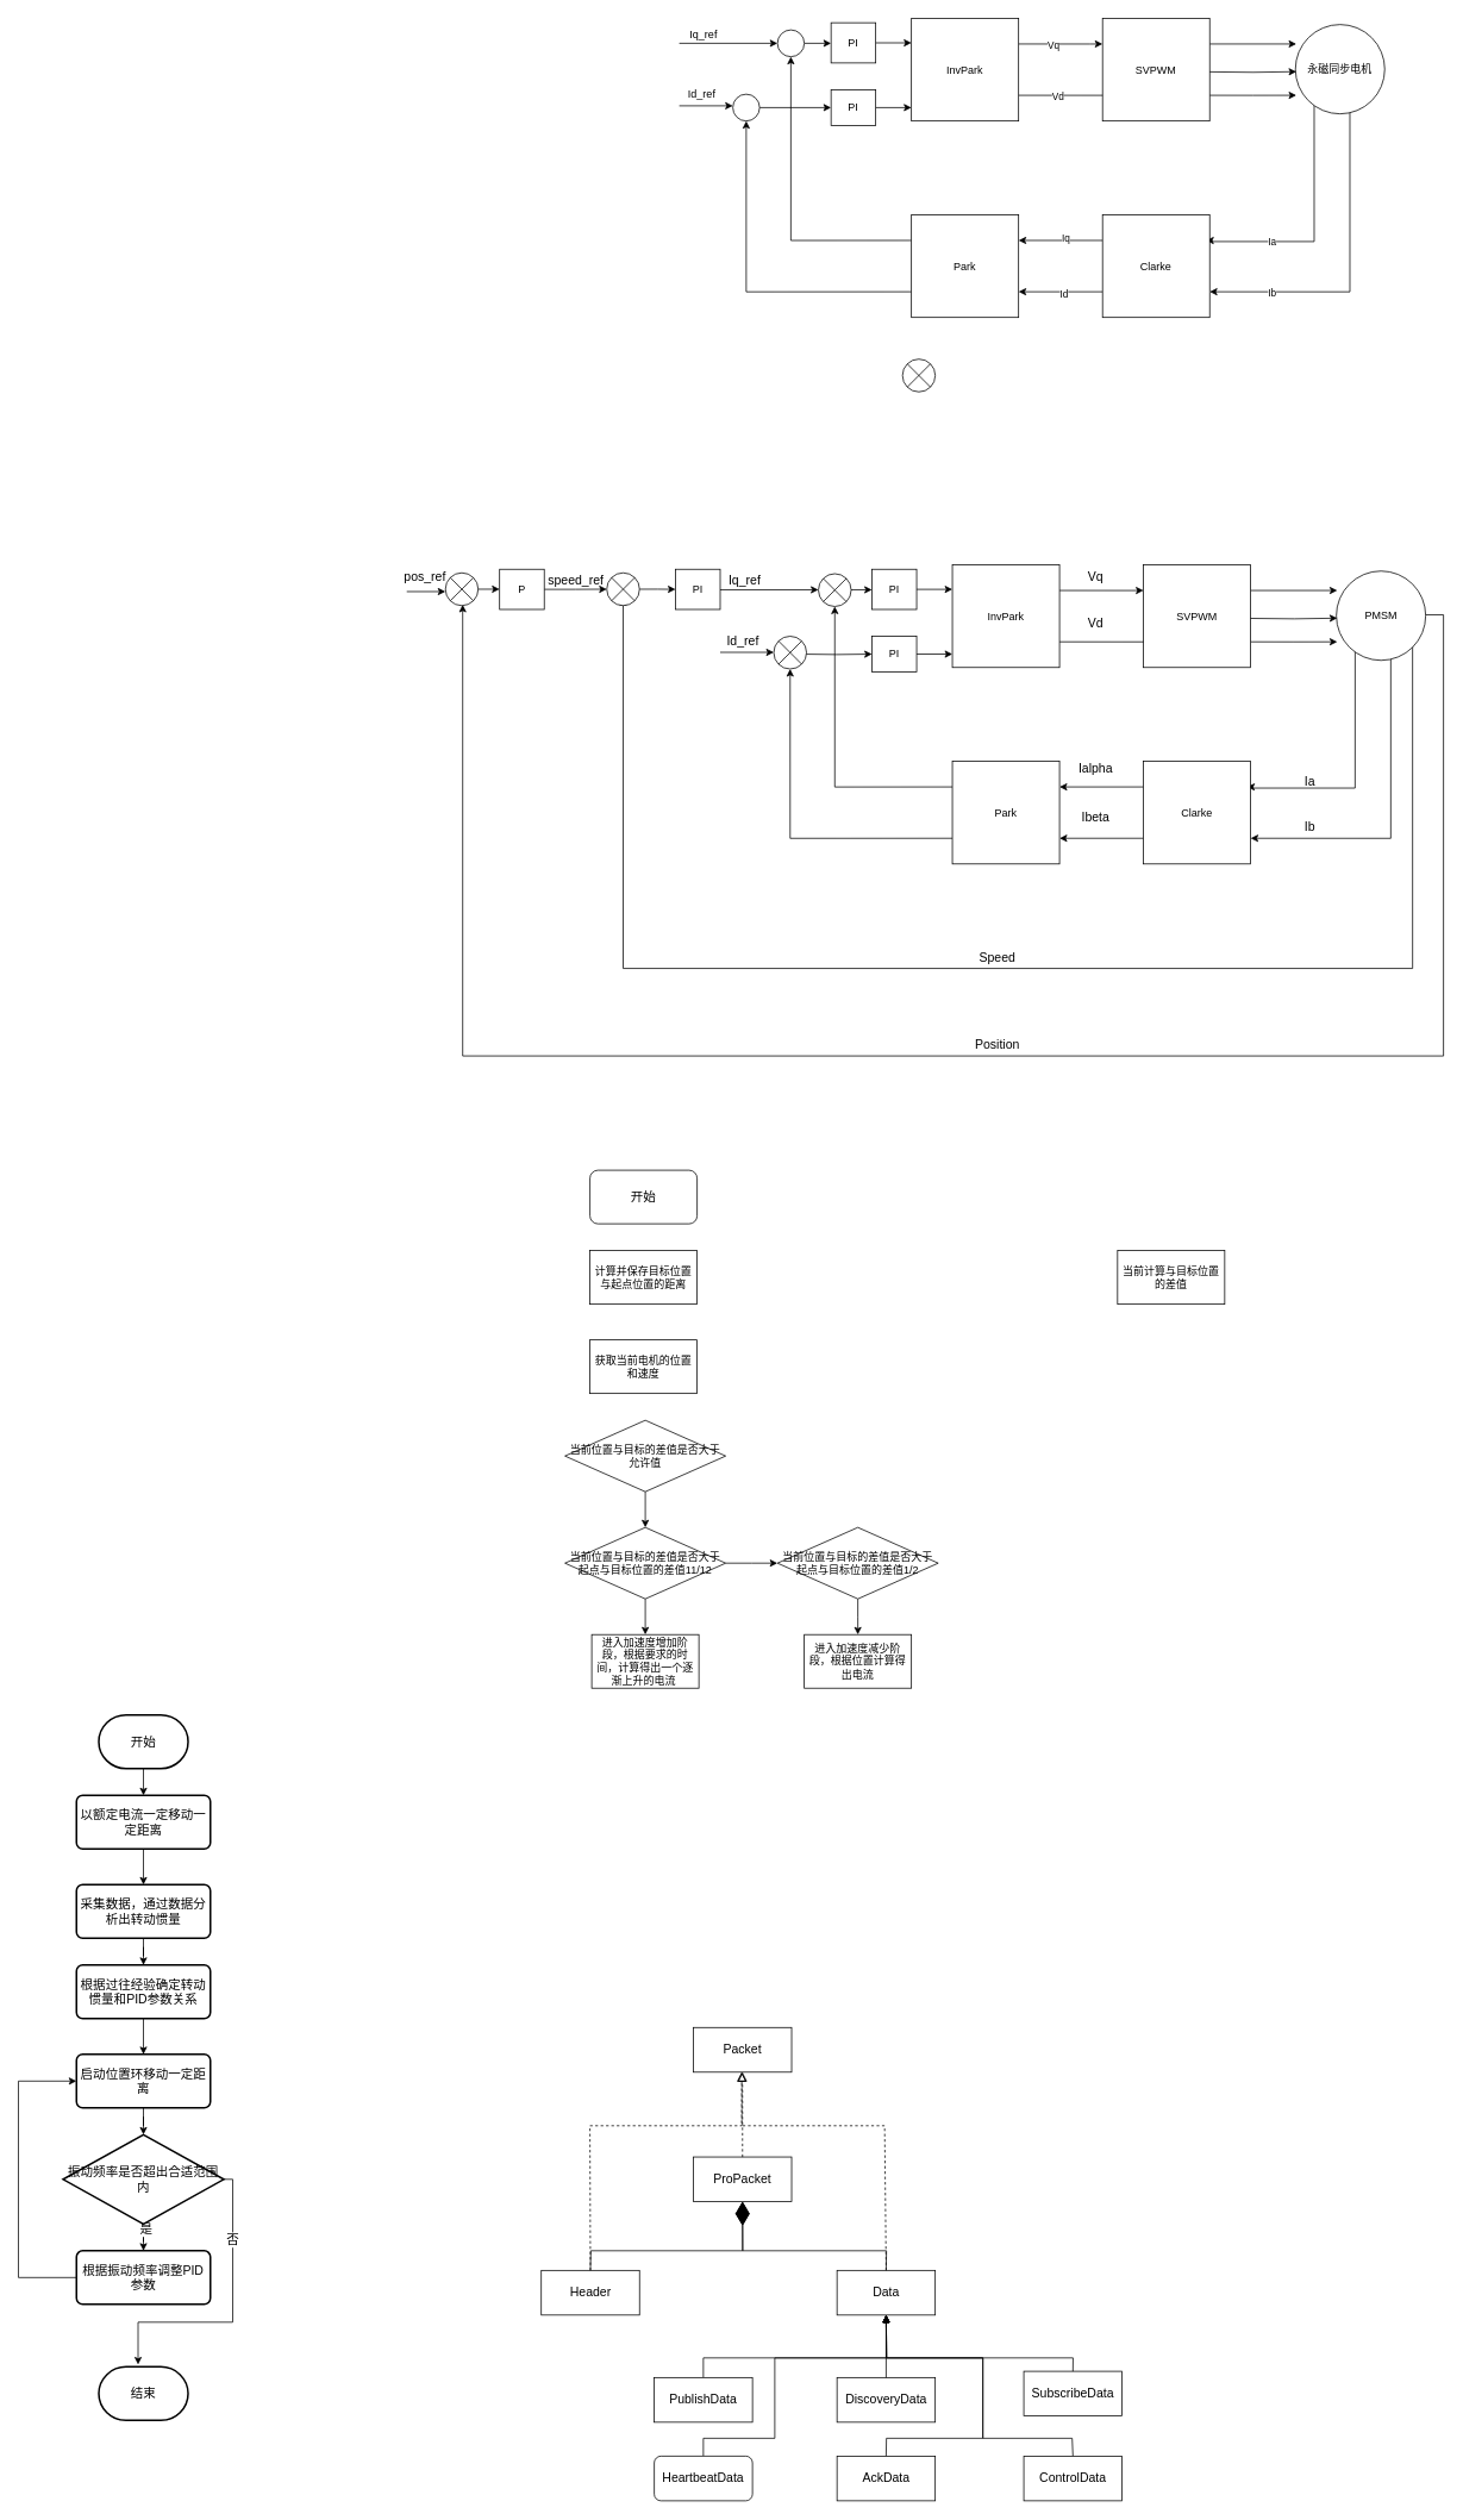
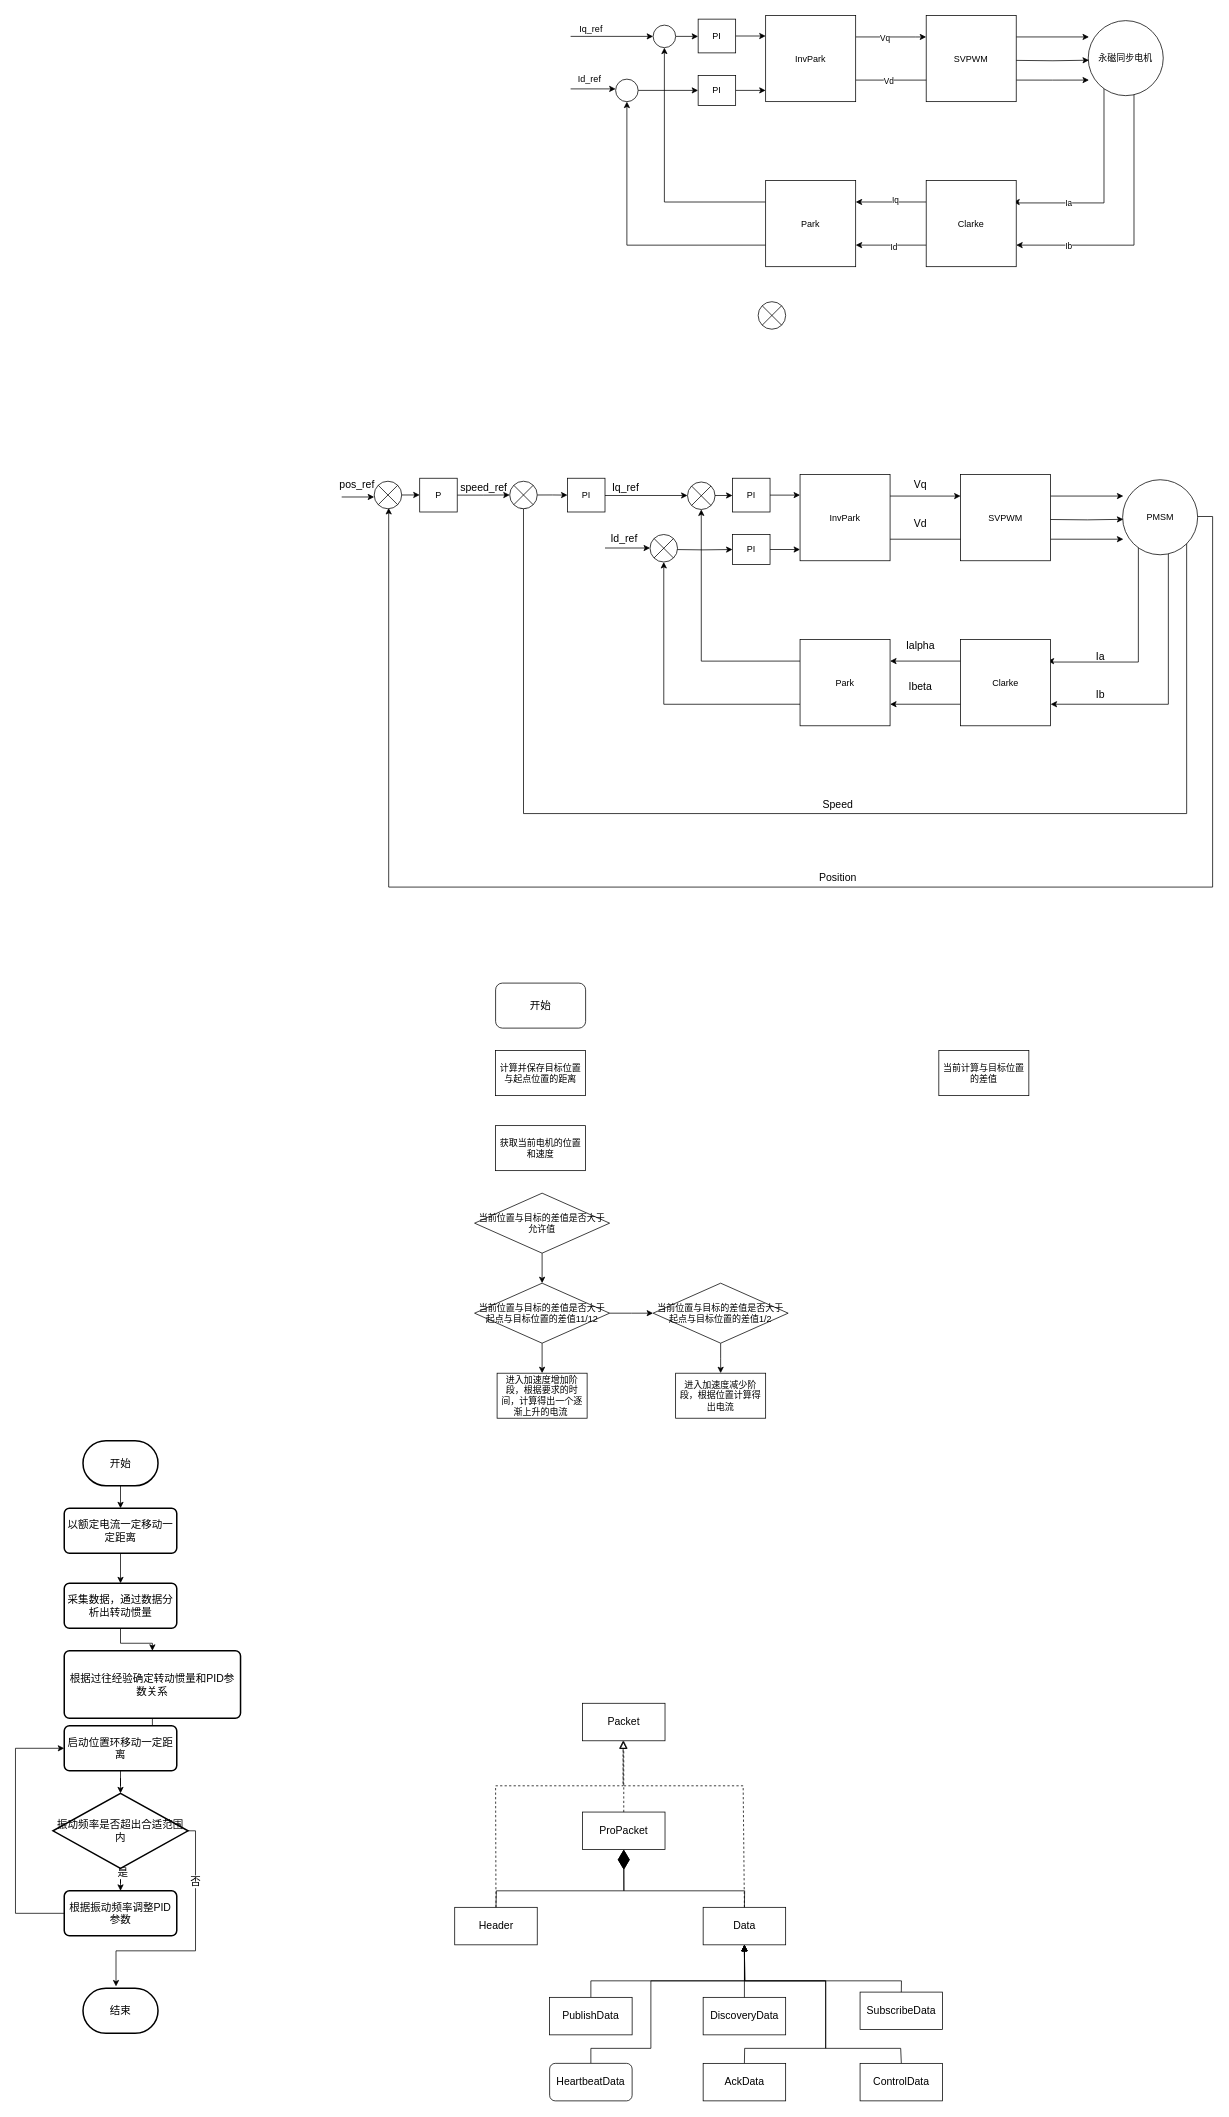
- <mxCell id="117" value="根据过往经验确定转动惯量和PID参数关系" style="rounded=1;whiteSpace=wrap;html=1;absoluteArcSize=1;arcSize=14;strokeWidth=2;fontSize=14;" vertex="1" parent="1"><mxGeometry x="85" y="2200" width="150" height="60" as="geometry" /></mxCell>
+ <mxCell id="117" value="根据过往经验确定转动惯量和PID参数关系" style="rounded=1;whiteSpace=wrap;html=1;absoluteArcSize=1;arcSize=14;strokeWidth=2;fontSize=14;" vertex="1" parent="1"><mxGeometry x="85" y="2200" width="235" height="90" as="geometry" /></mxCell>
